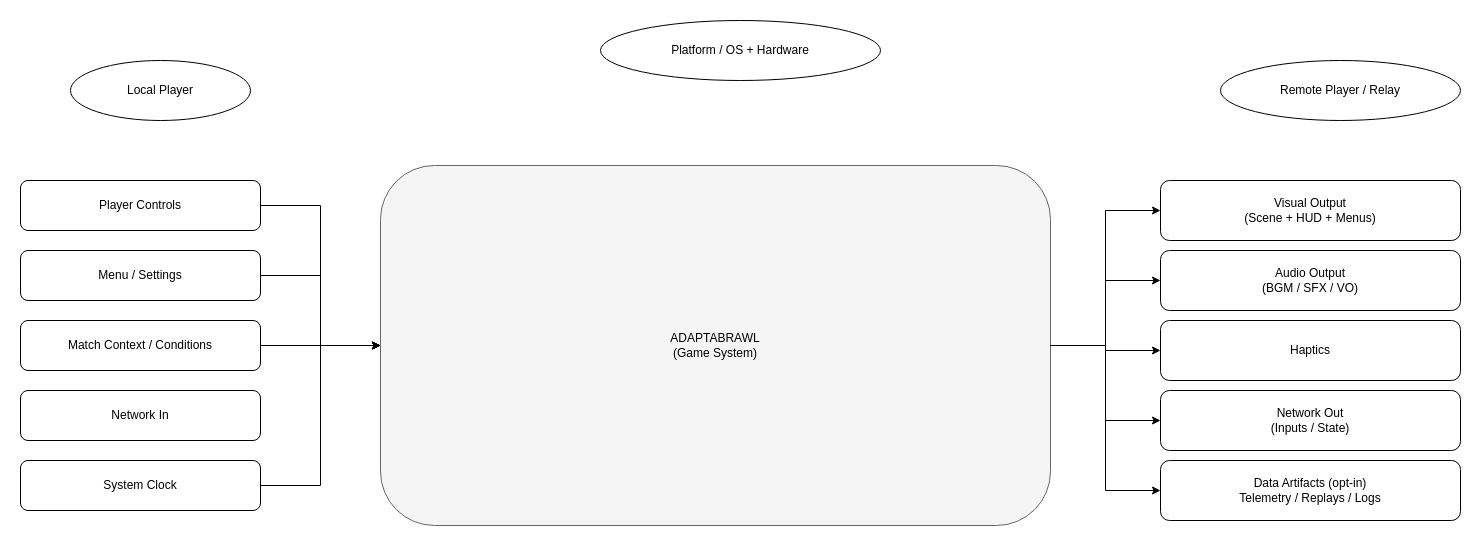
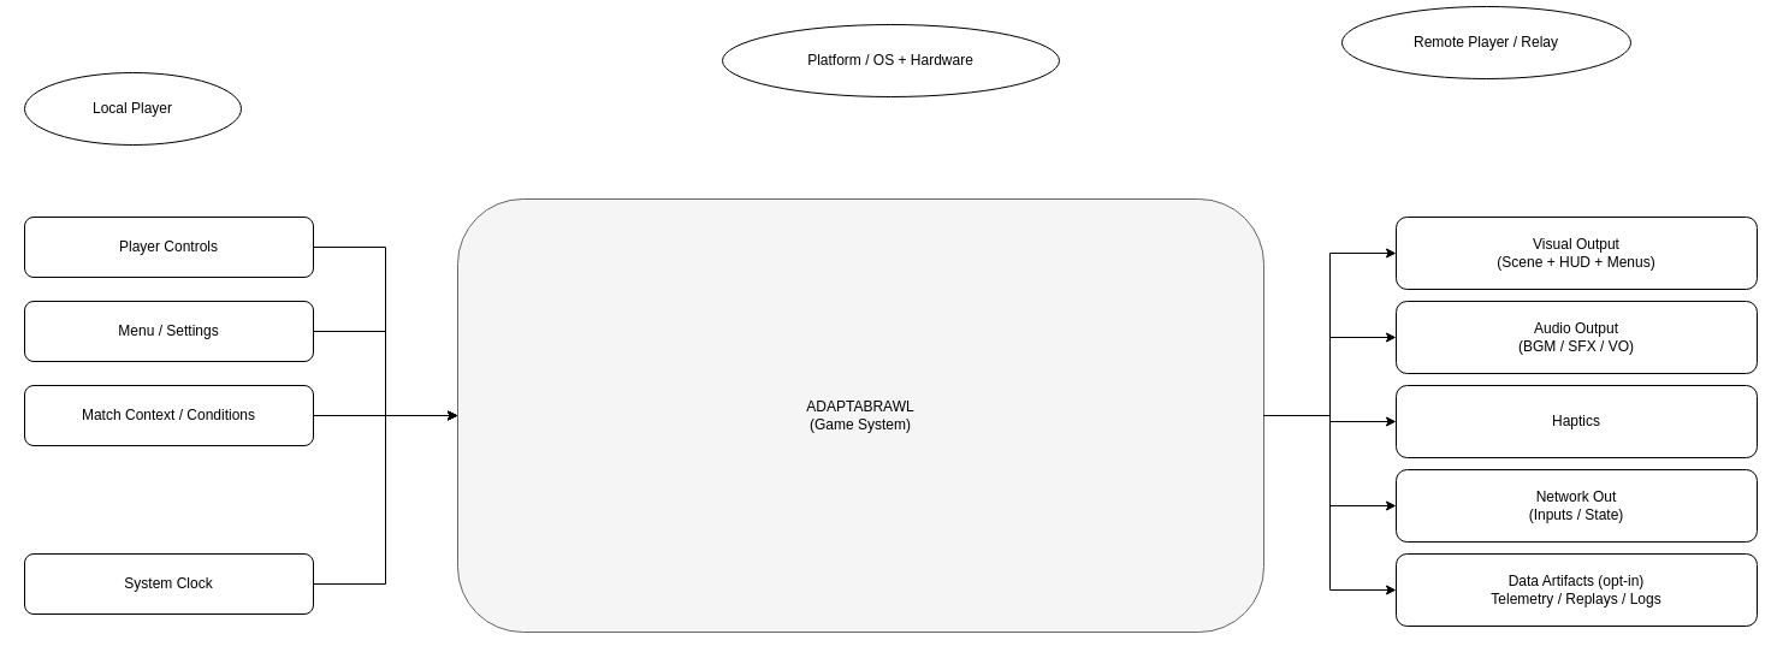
- <mxCell id="22" value="Local Player" style="shape=ellipse;whiteSpace=wrap;html=1;" parent="1" vertex="1"><mxGeometry x="70" y="60" width="180" height="60" as="geometry" /></mxCell>
+ <mxCell id="22" value="Local Player" style="shape=ellipse;whiteSpace=wrap;html=1;" parent="1" vertex="1"><mxGeometry x="20" y="60" width="180" height="60" as="geometry" /></mxCell>
- <mxCell id="23" value="Remote Player / Relay" style="shape=ellipse;whiteSpace=wrap;html=1;" parent="1" vertex="1"><mxGeometry x="1220" y="60" width="240" height="60" as="geometry" /></mxCell>
+ <mxCell id="23" value="Remote Player / Relay" style="shape=ellipse;whiteSpace=wrap;html=1;" parent="1" vertex="1"><mxGeometry x="1115" y="5" width="240" height="60" as="geometry" /></mxCell>
- <mxCell id="9" value="Network In" style="shape=rectangle;rounded=1;whiteSpace=wrap;html=1;" parent="1" vertex="1"><mxGeometry x="20" y="390" width="240" height="50" as="geometry" /></mxCell>
